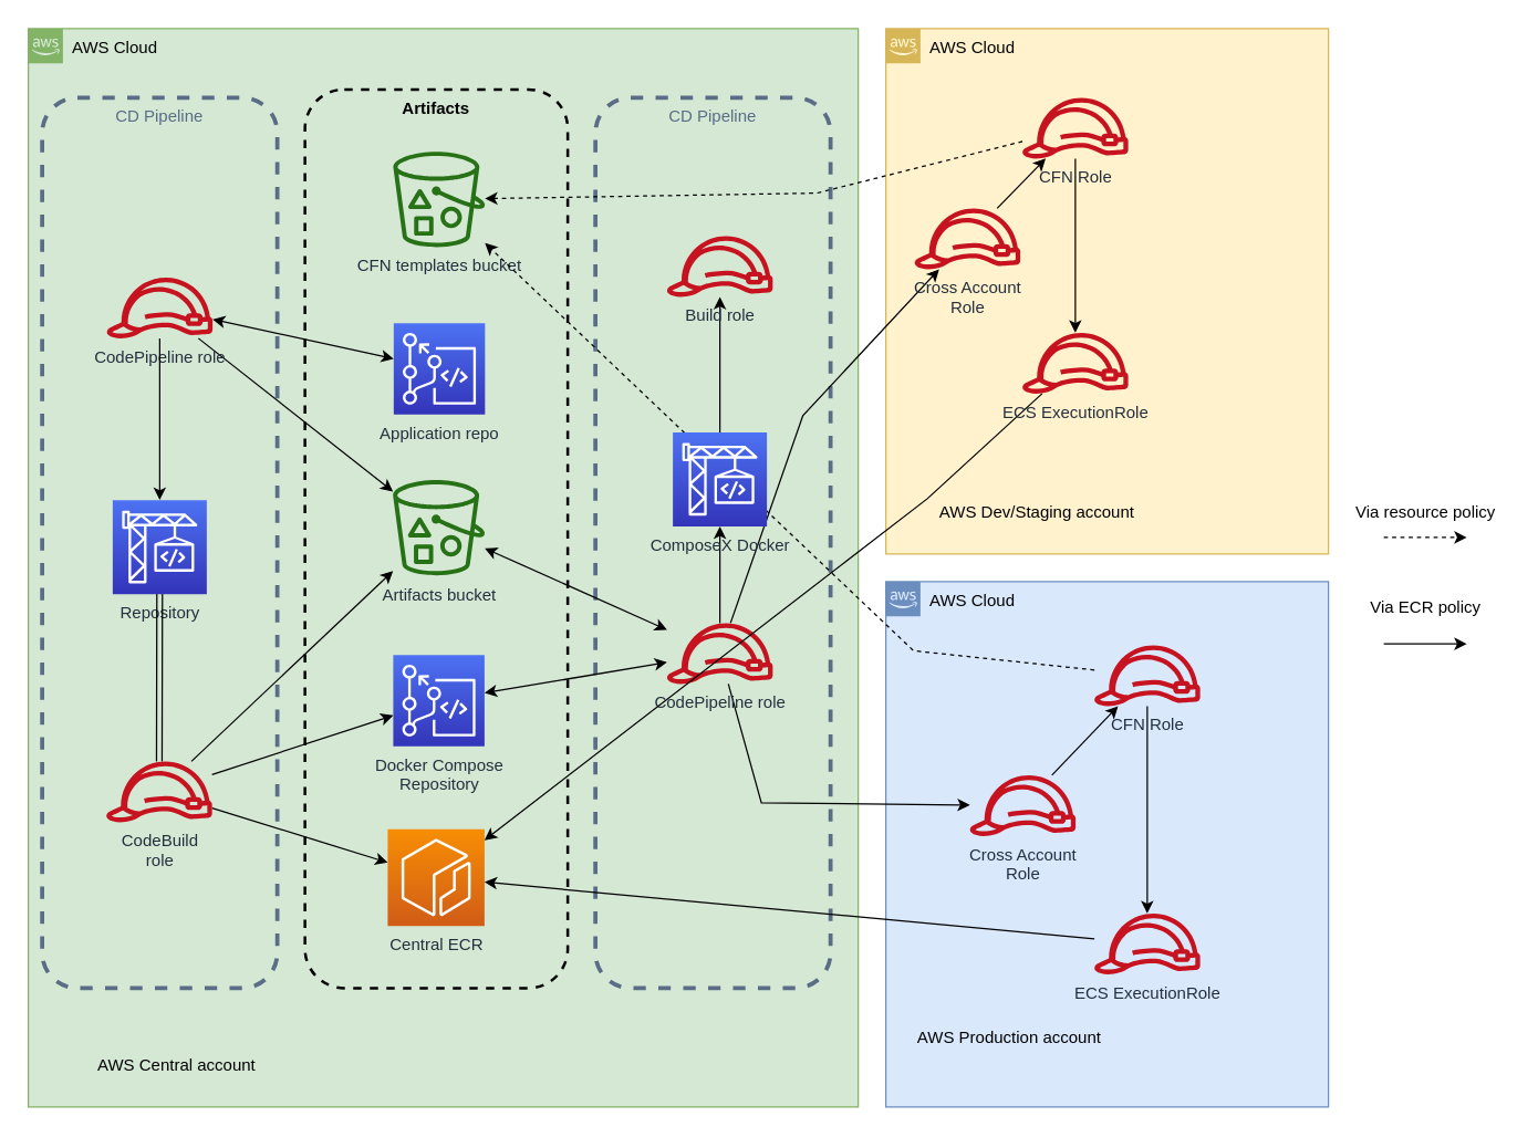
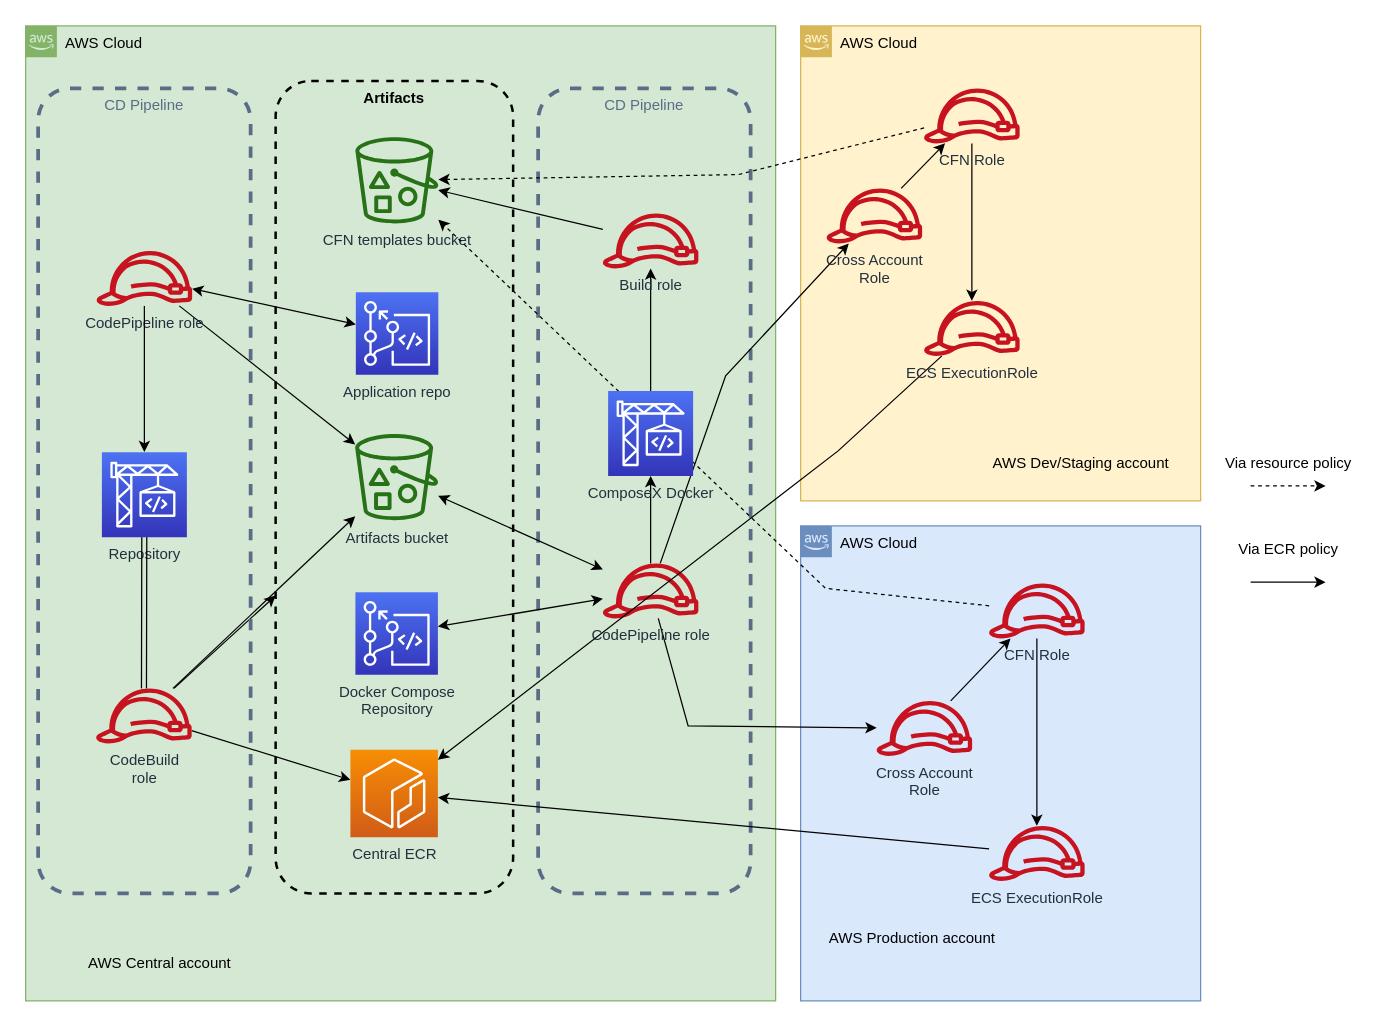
+ <mxCell id="45" style="edgeStyle=none;rounded=0;orthogonalLoop=1;jettySize=auto;html=1;startArrow=none;startFill=0;" edge="1" parent="1" source="46" target="19"><mxGeometry relative="1" as="geometry" /></mxCell>
- <mxCell id="7" value="AWS Dev/Staging account" style="text;html=1;strokeColor=none;fillColor=none;align=center;verticalAlign=middle;whiteSpace=wrap;rounded=0;" vertex="1" parent="1"><mxGeometry x="671.5" y="360" width="155" height="20" as="geometry" /></mxCell>
+ <mxCell id="7" value="AWS Dev/Staging account" style="text;html=1;strokeColor=none;fillColor=none;align=center;verticalAlign=middle;whiteSpace=wrap;rounded=0;" vertex="1" parent="1"><mxGeometry x="786.5" y="360" width="155" height="20" as="geometry" /></mxCell>
- <mxCell id="13" style="edgeStyle=none;rounded=0;orthogonalLoop=1;jettySize=auto;html=1;" edge="1" parent="1" source="23" target="18"><mxGeometry relative="1" as="geometry" /></mxCell>
+ <mxCell id="13" style="edgeStyle=none;rounded=0;orthogonalLoop=1;jettySize=auto;html=1;" edge="1" parent="1" source="23" target="15"><mxGeometry relative="1" as="geometry" /></mxCell>
